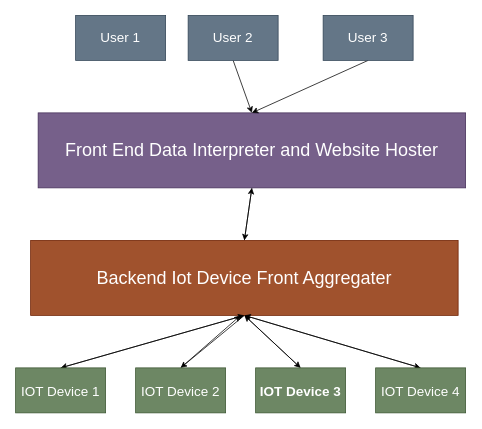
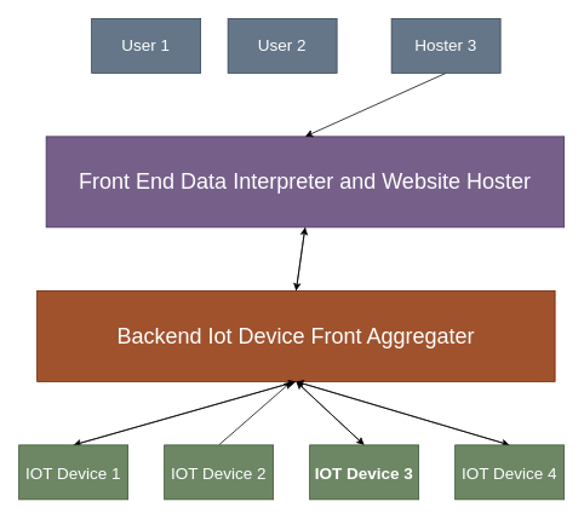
- <mxCell id="22" value="User 3" style="whiteSpace=wrap;html=1;fontSize=18;fillColor=#647687;fontColor=#ffffff;strokeColor=#314354;" parent="1" vertex="1"><mxGeometry x="430" y="20" width="120" height="60" as="geometry" /></mxCell>
+ <mxCell id="22" value="Hoster 3" style="whiteSpace=wrap;html=1;fontSize=18;fillColor=#647687;fontColor=#ffffff;strokeColor=#314354;" parent="1" vertex="1"><mxGeometry x="430" y="20" width="120" height="60" as="geometry" /></mxCell>
- <mxCell id="18" style="edgeStyle=none;html=1;exitX=0.5;exitY=1;exitDx=0;exitDy=0;entryX=0.5;entryY=0;entryDx=0;entryDy=0;fontSize=18;" parent="1" source="19" target="17" edge="1"><mxGeometry relative="1" as="geometry" /></mxCell>
- <mxCell id="4" style="edgeStyle=none;html=1;exitX=0.5;exitY=1;exitDx=0;exitDy=0;entryX=0.5;entryY=0;entryDx=0;entryDy=0;fontSize=18;" parent="1" source="7" target="11" edge="1"><mxGeometry relative="1" as="geometry" /></mxCell>
